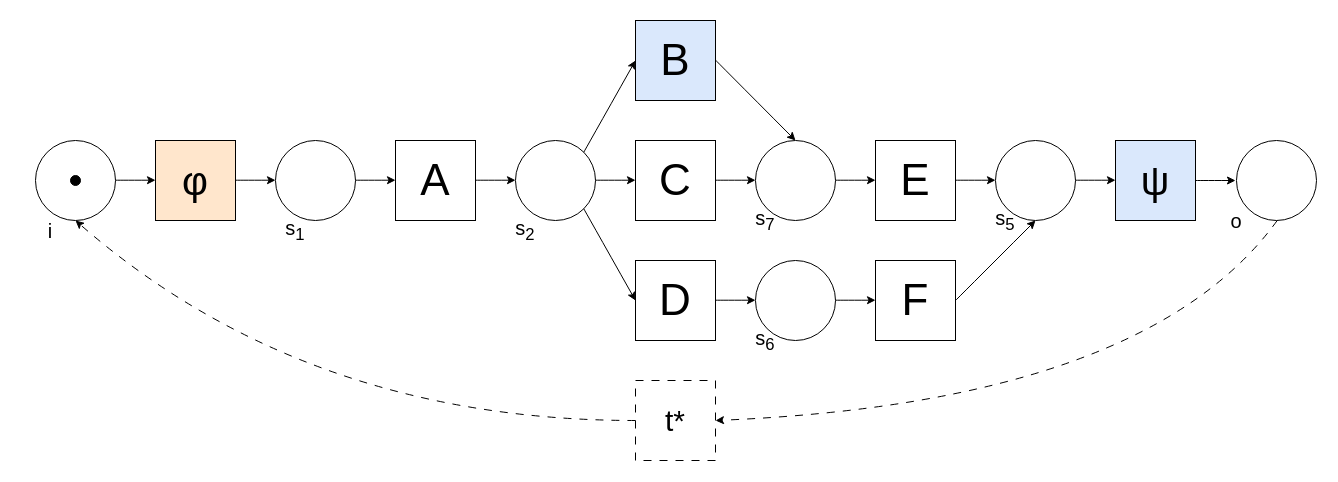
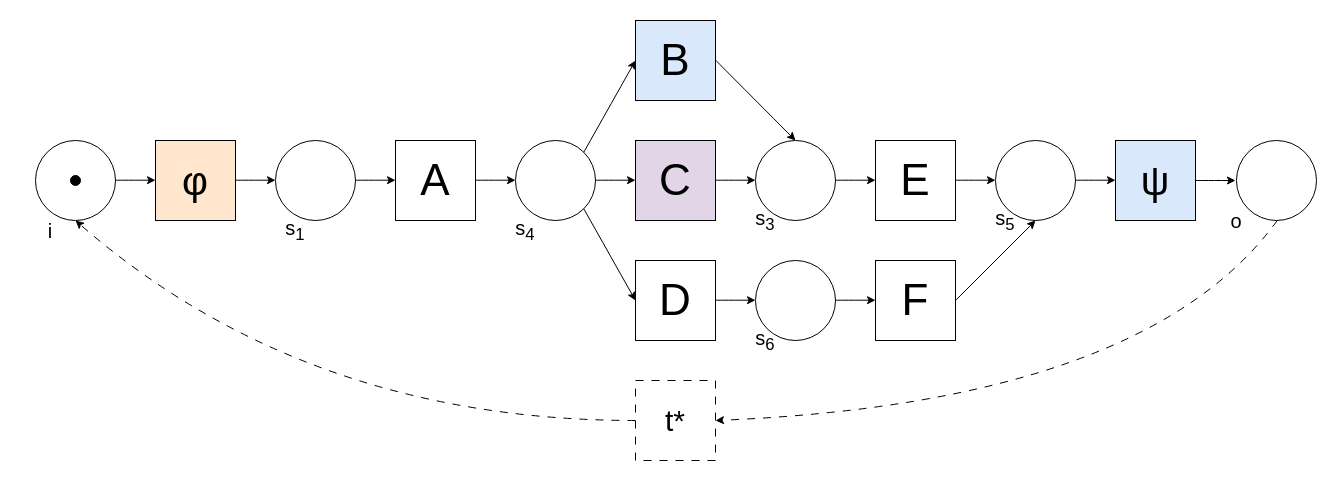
- <mxCell id="8" value="C" style="rounded=0;whiteSpace=wrap;html=1;fontSize=44;" vertex="1" parent="1"><mxGeometry x="635" y="140" width="80" height="80" as="geometry" /></mxCell>
+ <mxCell id="8" value="C" style="rounded=0;whiteSpace=wrap;html=1;fontSize=44;fillColor=#e1d5e7;" vertex="1" parent="1"><mxGeometry x="635" y="140" width="80" height="80" as="geometry" /></mxCell>
- <mxCell id="40" value="s&lt;sub&gt;7&lt;/sub&gt;" style="text;html=1;strokeColor=none;fillColor=none;align=center;verticalAlign=middle;whiteSpace=wrap;rounded=0;fontSize=20;" vertex="1" parent="1"><mxGeometry x="735" y="200" width="60" height="40" as="geometry" /></mxCell>
+ <mxCell id="40" value="s&lt;sub&gt;3&lt;/sub&gt;" style="text;html=1;strokeColor=none;fillColor=none;align=center;verticalAlign=middle;whiteSpace=wrap;rounded=0;fontSize=20;" vertex="1" parent="1"><mxGeometry x="735" y="200" width="60" height="40" as="geometry" /></mxCell>
- <mxCell id="39" value="s&lt;sub&gt;2&lt;/sub&gt;" style="text;html=1;strokeColor=none;fillColor=none;align=center;verticalAlign=middle;whiteSpace=wrap;rounded=0;fontSize=20;" vertex="1" parent="1"><mxGeometry x="495" y="210" width="60" height="40" as="geometry" /></mxCell>
+ <mxCell id="39" value="s&lt;sub&gt;4&lt;/sub&gt;" style="text;html=1;strokeColor=none;fillColor=none;align=center;verticalAlign=middle;whiteSpace=wrap;rounded=0;fontSize=20;" vertex="1" parent="1"><mxGeometry x="495" y="210" width="60" height="40" as="geometry" /></mxCell>
